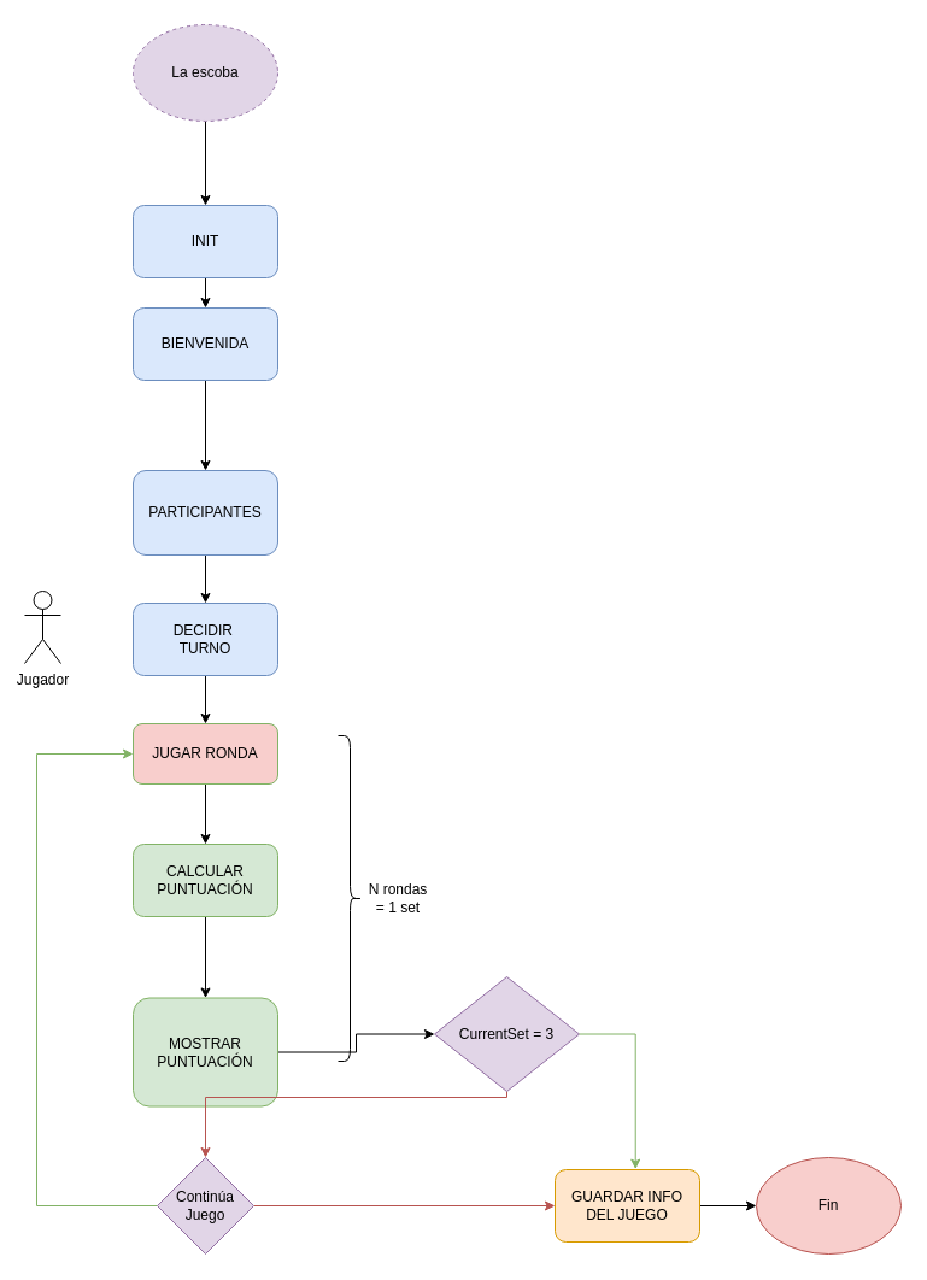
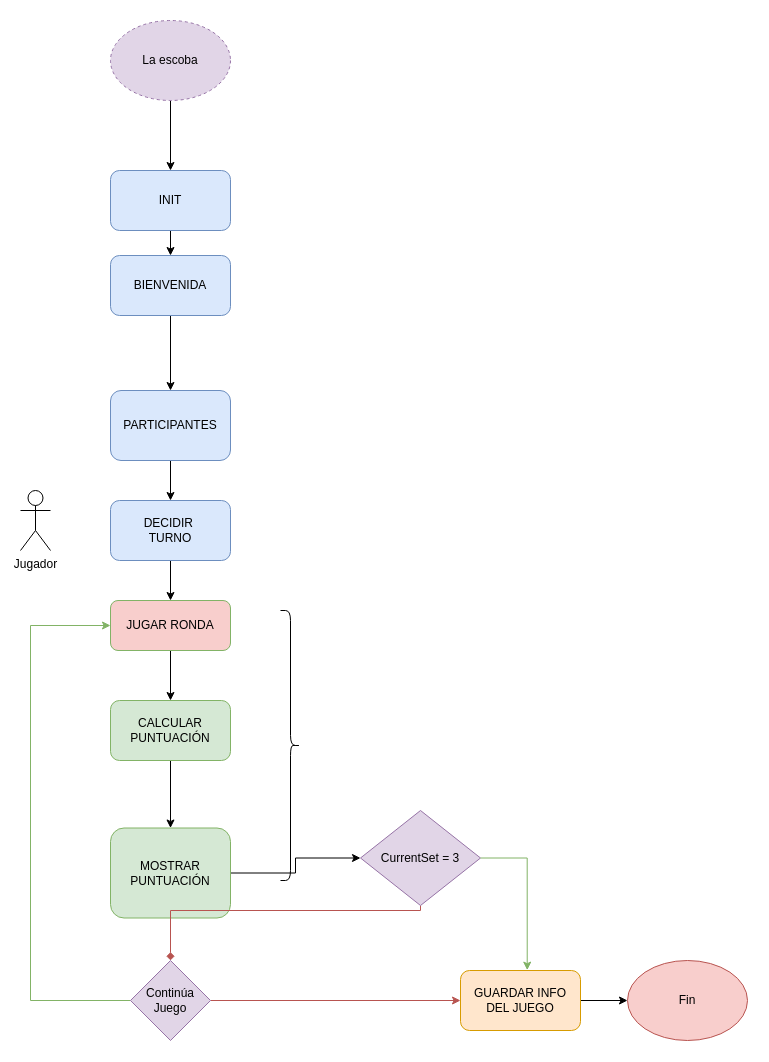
- <mxCell id="25" value="N rondas = 1 set" style="text;html=1;align=center;verticalAlign=middle;whiteSpace=wrap;rounded=0;" parent="1" vertex="1"><mxGeometry x="300" y="730" width="60" height="30" as="geometry" /></mxCell>
- <mxCell id="27" style="edgeStyle=orthogonalEdgeStyle;rounded=0;orthogonalLoop=1;jettySize=auto;html=1;fillColor=#f8cecc;strokeColor=#b85450;" parent="1" source="28" target="13" edge="1"><mxGeometry relative="1" as="geometry"><Array as="points"><mxPoint x="420" y="910" /><mxPoint x="170" y="910" /></Array></mxGeometry></mxCell>
+ <mxCell id="27" style="edgeStyle=orthogonalEdgeStyle;rounded=0;orthogonalLoop=1;jettySize=auto;html=1;fillColor=#f8cecc;strokeColor=#b85450;endArrow=diamond;" parent="1" source="28" target="13" edge="1"><mxGeometry relative="1" as="geometry"><Array as="points"><mxPoint x="420" y="910" /><mxPoint x="170" y="910" /></Array></mxGeometry></mxCell>
